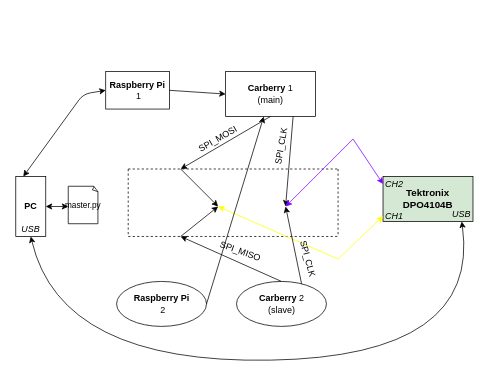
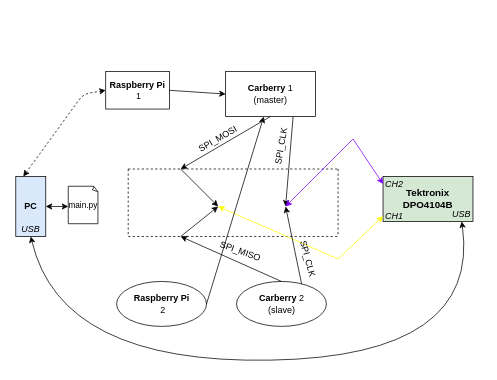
- <mxCell id="2" value="&lt;div&gt;&lt;b&gt;Carberry&lt;/b&gt; 1&lt;/div&gt;&lt;div&gt;(main)&lt;/div&gt;" style="rounded=0;whiteSpace=wrap;html=1;" vertex="1" parent="1"><mxGeometry x="300" y="95" width="120" height="60" as="geometry" /></mxCell>
+ <mxCell id="2" value="&lt;div&gt;&lt;b&gt;Carberry&lt;/b&gt; 1&lt;/div&gt;&lt;div&gt;(master)&lt;/div&gt;" style="rounded=0;whiteSpace=wrap;html=1;" vertex="1" parent="1"><mxGeometry x="300" y="95" width="120" height="60" as="geometry" /></mxCell>
- <mxCell id="21" value="" style="endArrow=classic;startArrow=classic;html=1;strokeColor=#000000;entryX=0;entryY=0.5;entryDx=0;entryDy=0;exitX=0.25;exitY=0;exitDx=0;exitDy=0;" edge="1" parent="1" source="15" target="3"><mxGeometry width="50" height="50" relative="1" as="geometry"><mxPoint x="120.143" y="235.286" as="sourcePoint" /><mxPoint x="120.143" y="205" as="targetPoint" /><Array as="points"><mxPoint x="110" y="125" /></Array></mxGeometry></mxCell>
+ <mxCell id="21" value="" style="endArrow=classic;startArrow=classic;html=1;strokeColor=#000000;entryX=0;entryY=0.5;entryDx=0;entryDy=0;exitX=0.25;exitY=0;exitDx=0;exitDy=0;dashed=1;" edge="1" parent="1" source="15" target="3"><mxGeometry width="50" height="50" relative="1" as="geometry"><mxPoint x="120.143" y="235.286" as="sourcePoint" /><mxPoint x="120.143" y="205" as="targetPoint" /><Array as="points"><mxPoint x="110" y="125" /></Array></mxGeometry></mxCell>
- <mxCell id="19" value="&lt;font style=&quot;font-size: 11px&quot;&gt;master.py&lt;/font&gt;" style="whiteSpace=wrap;html=1;shape=mxgraph.basic.document" vertex="1" parent="1"><mxGeometry x="90" y="248" width="40" height="50" as="geometry" /></mxCell>
+ <mxCell id="19" value="&lt;font style=&quot;font-size: 11px&quot;&gt;main.py&lt;/font&gt;" style="whiteSpace=wrap;html=1;shape=mxgraph.basic.document" vertex="1" parent="1"><mxGeometry x="90" y="248" width="40" height="50" as="geometry" /></mxCell>
- <mxCell id="15" value="&lt;b&gt;PC&lt;/b&gt;" style="rounded=0;whiteSpace=wrap;html=1;rotation=0;" vertex="1" parent="1"><mxGeometry x="20" y="235" width="40" height="80" as="geometry" /></mxCell>
+ <mxCell id="15" value="&lt;b&gt;PC&lt;/b&gt;" style="rounded=0;whiteSpace=wrap;html=1;rotation=0;fillColor=#dae8fc;" vertex="1" parent="1"><mxGeometry x="20" y="235" width="40" height="80" as="geometry" /></mxCell>
